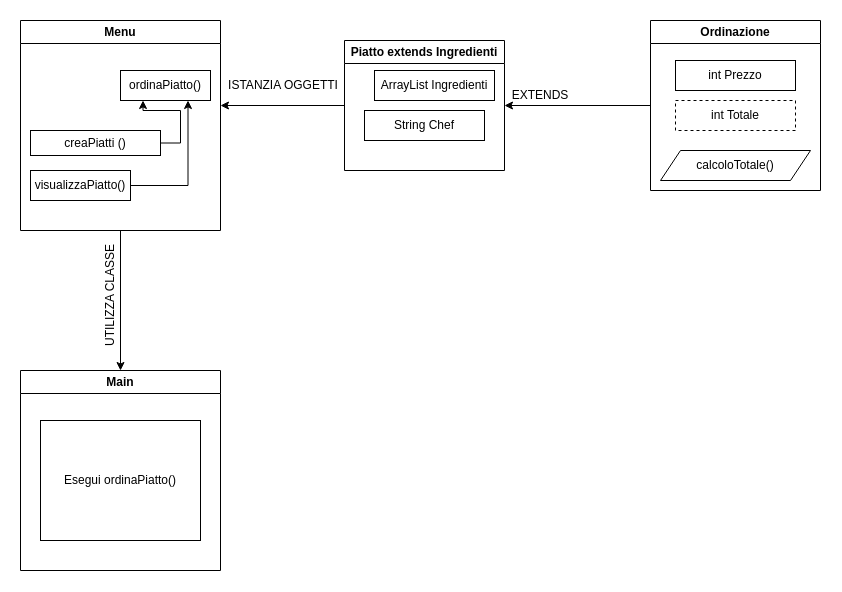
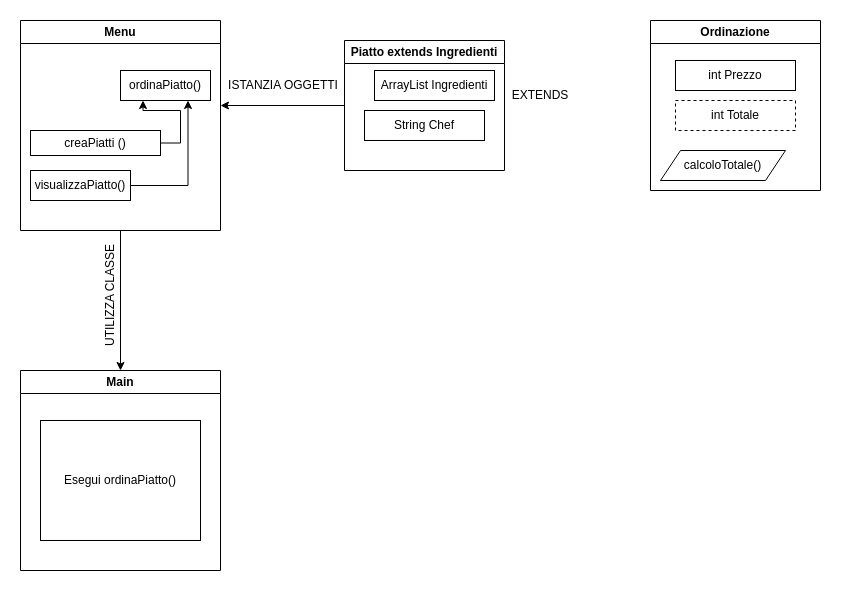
- <mxCell id="13" style="edgeStyle=orthogonalEdgeStyle;rounded=0;orthogonalLoop=1;jettySize=auto;html=1;exitX=0;exitY=0.5;exitDx=0;exitDy=0;entryX=1;entryY=0.5;entryDx=0;entryDy=0;" edge="1" parent="1" source="14" target="10"><mxGeometry relative="1" as="geometry" /></mxCell>
- <mxCell id="16" value="calcoloTotale()" style="shape=parallelogram;perimeter=parallelogramPerimeter;whiteSpace=wrap;html=1;fixedSize=1;" vertex="1" parent="14"><mxGeometry x="10" y="130" width="150" height="30" as="geometry" /></mxCell>
+ <mxCell id="16" value="calcoloTotale()" style="shape=parallelogram;perimeter=parallelogramPerimeter;whiteSpace=wrap;html=1;fixedSize=1;" vertex="1" parent="14"><mxGeometry x="10" y="130" width="125" height="30" as="geometry" /></mxCell>
